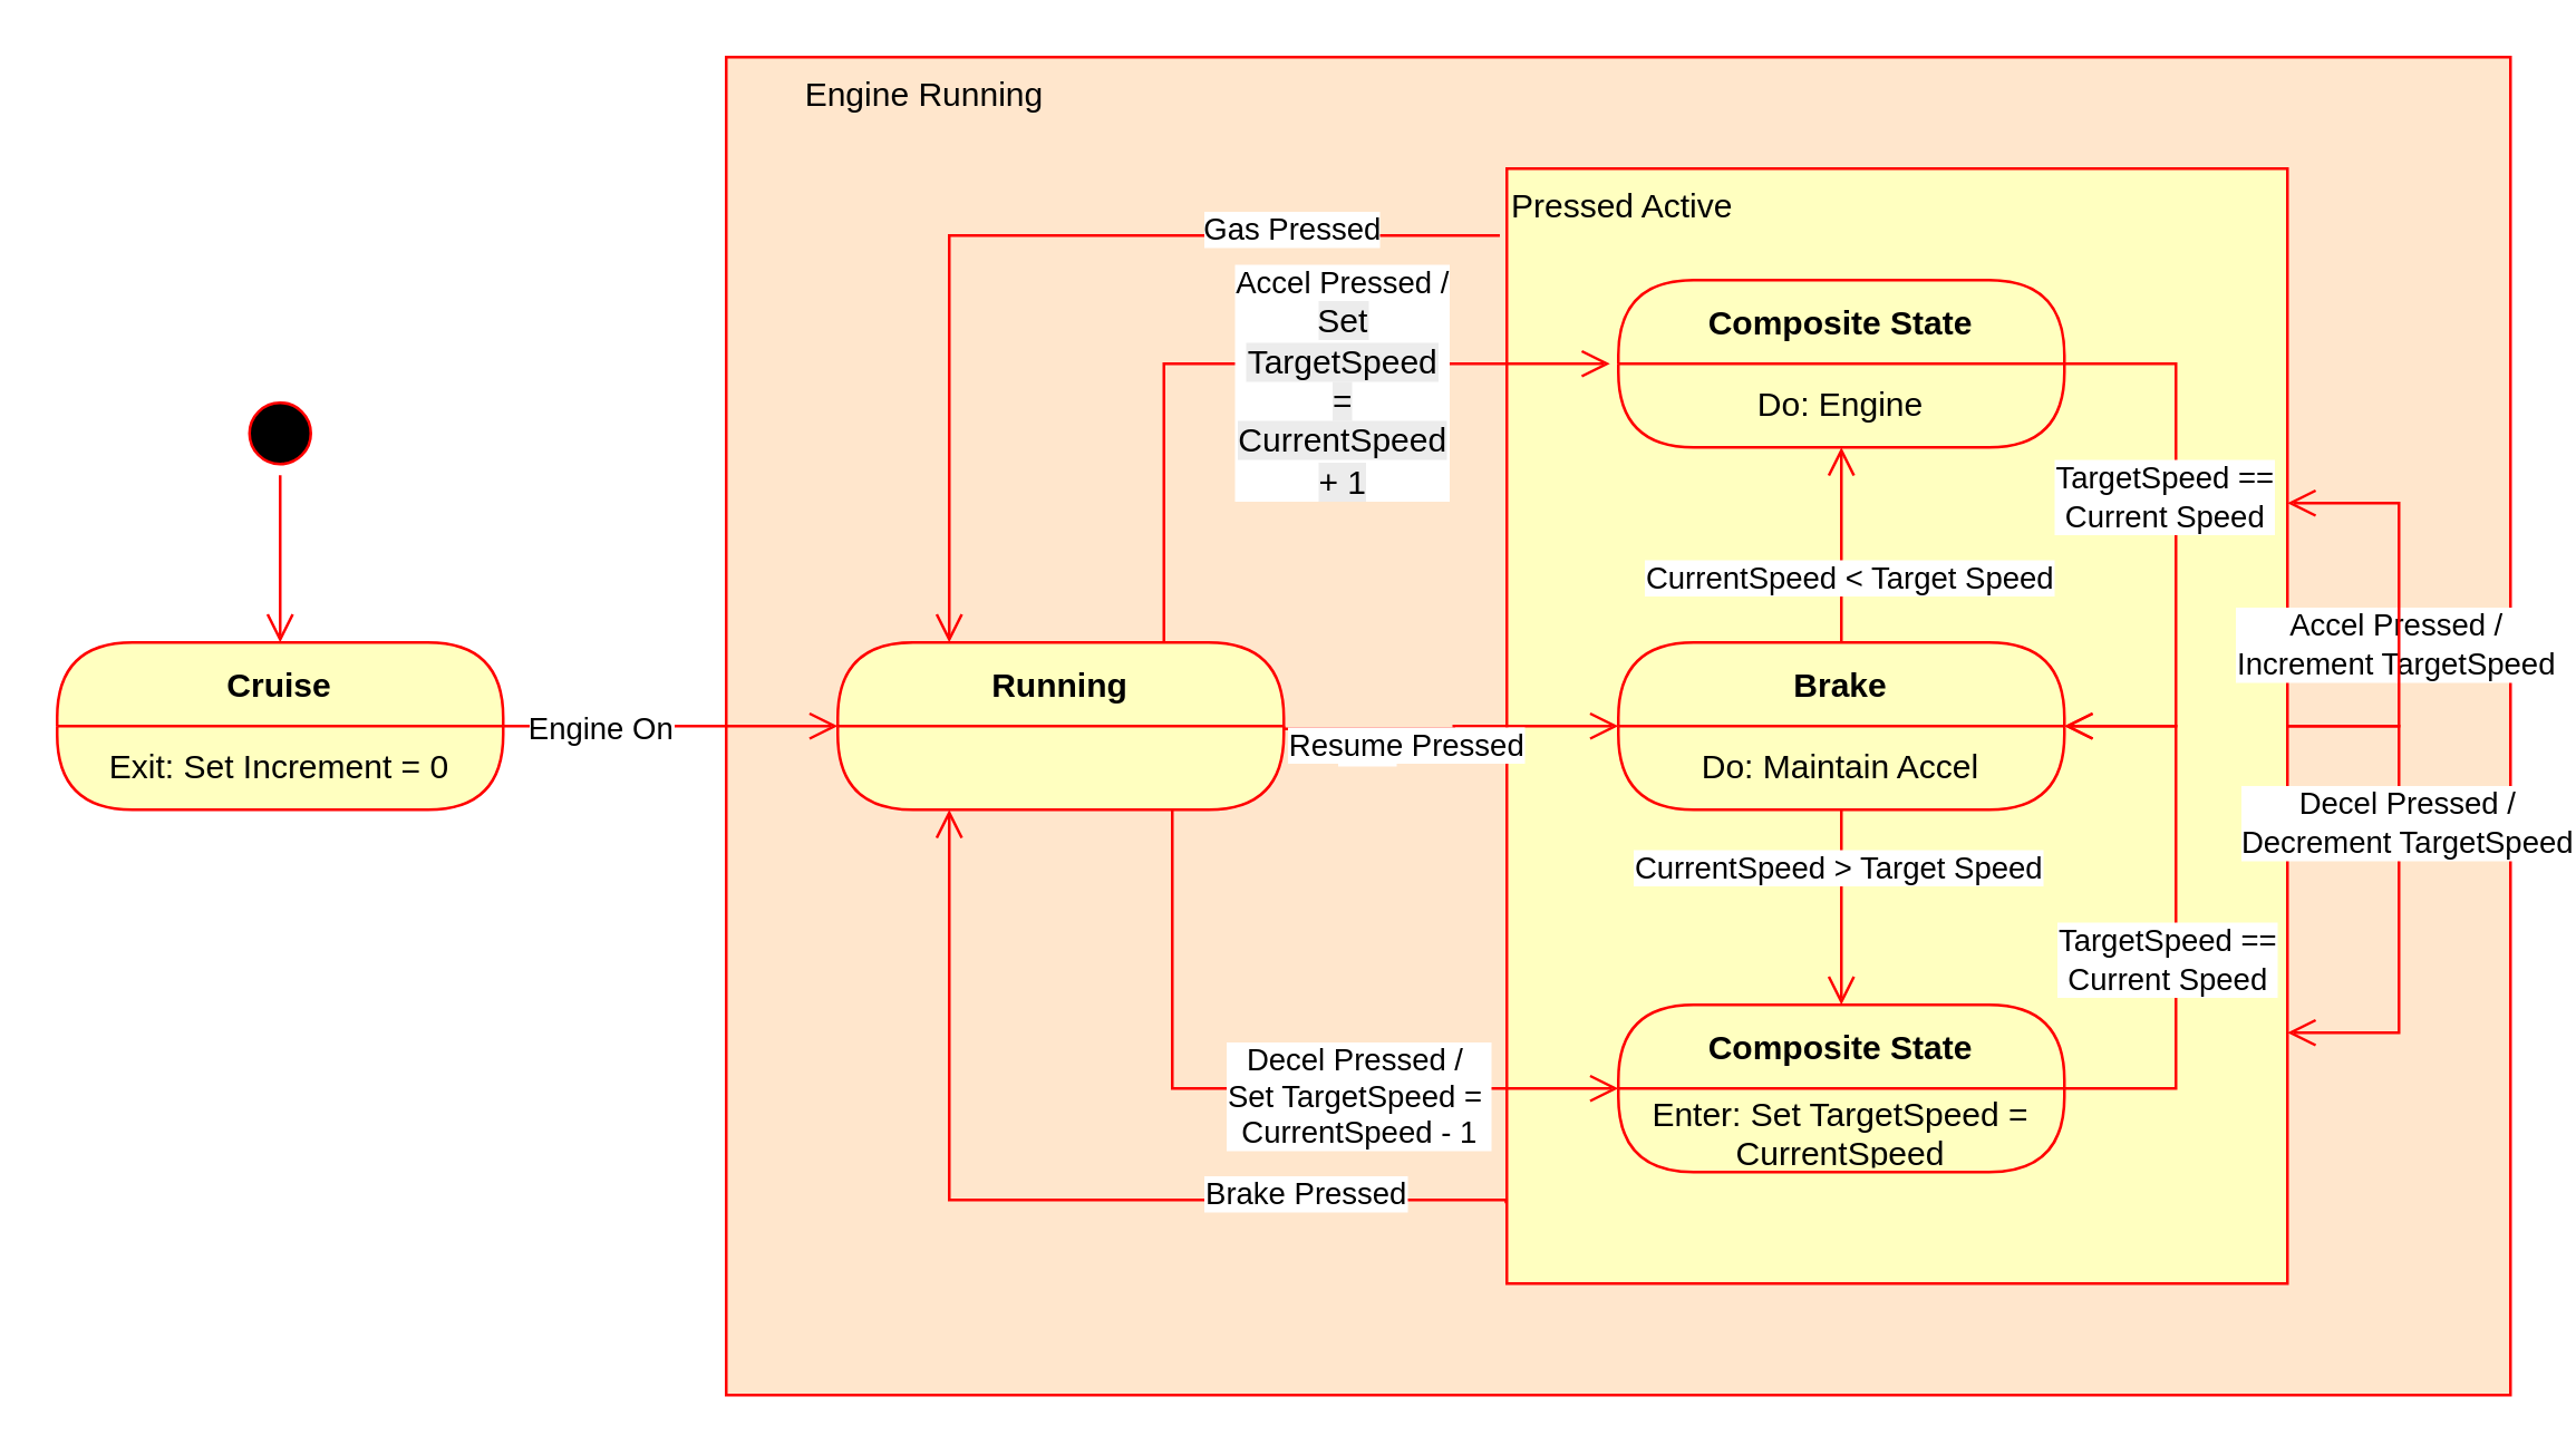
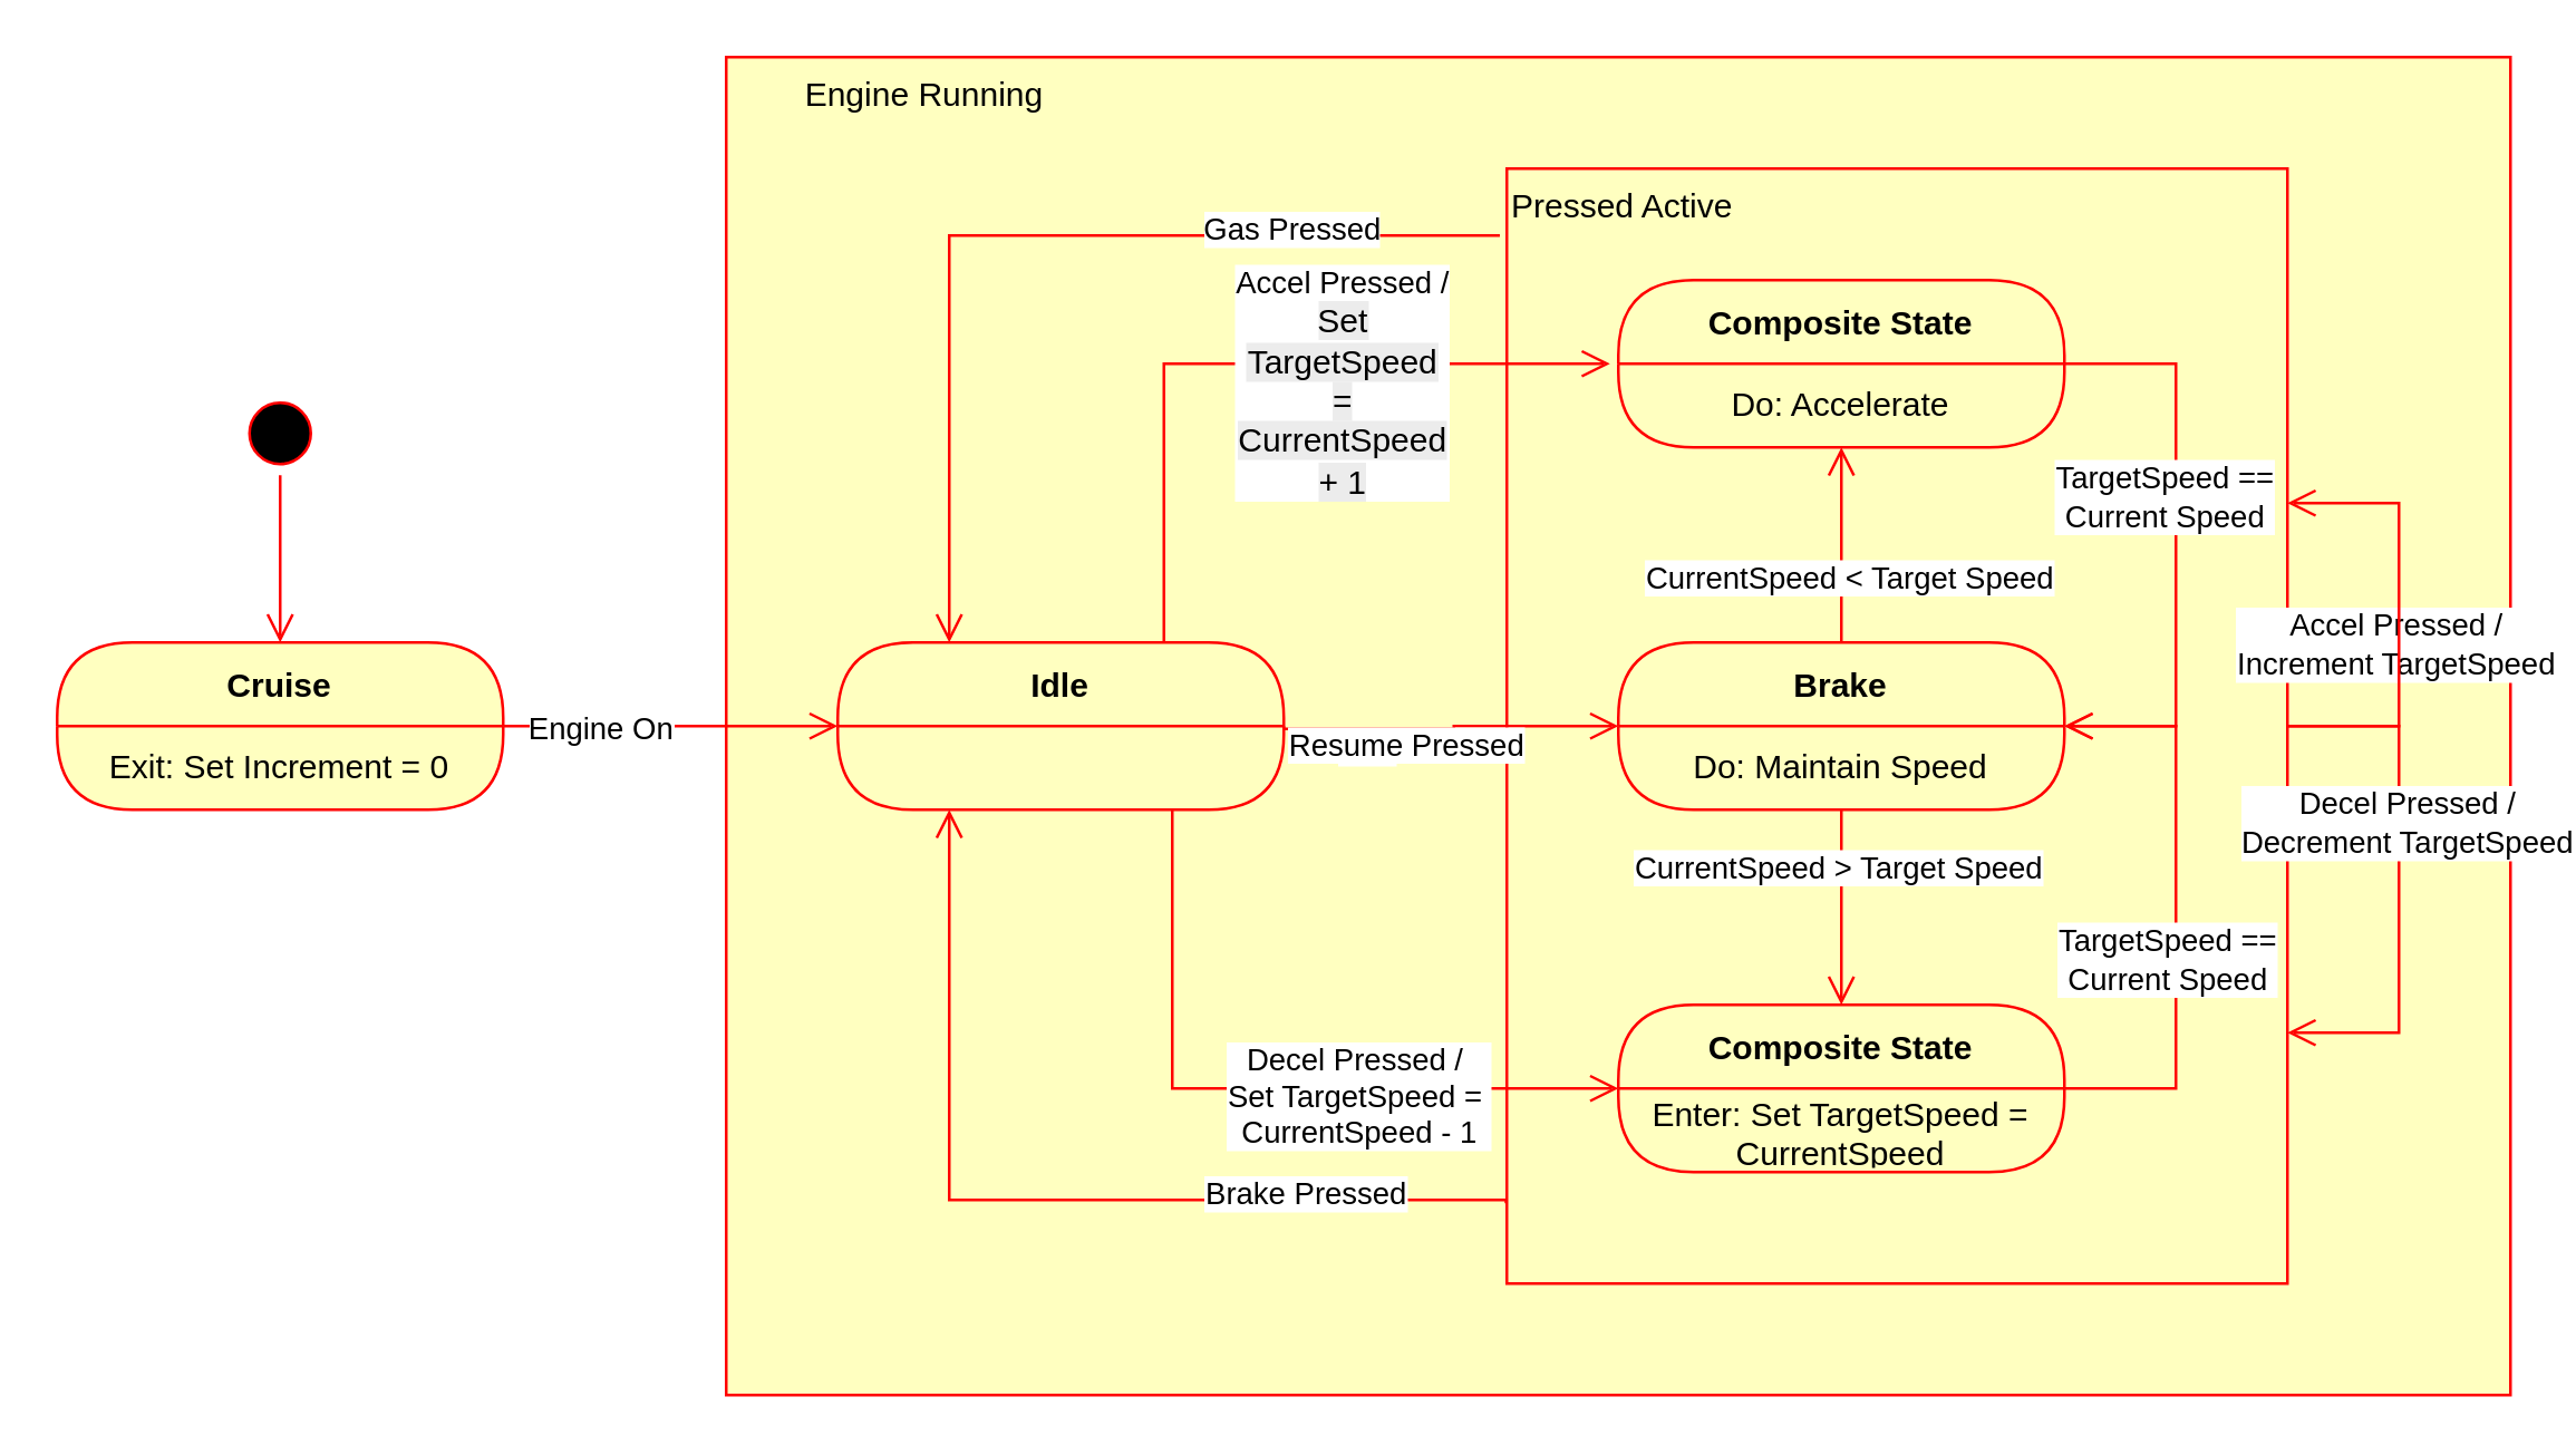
- <mxCell id="2" value="&lt;span style=&quot;white-space: pre;&quot;&gt;&#09;&lt;/span&gt;Engine Running" style="rounded=0;whiteSpace=wrap;html=1;arcSize=40;fontColor=#000000;fillColor=#ffe6cc;strokeColor=#ff0000;align=left;verticalAlign=top;" parent="1" vertex="1"><mxGeometry x="260" width="640" height="480" as="geometry" y="20" /></mxCell>
+ <mxCell id="2" value="&lt;span style=&quot;white-space: pre;&quot;&gt;&#09;&lt;/span&gt;Engine Running" style="rounded=0;whiteSpace=wrap;html=1;arcSize=40;fontColor=#000000;fillColor=#ffffc0;strokeColor=#ff0000;align=left;verticalAlign=top;" parent="1" vertex="1"><mxGeometry x="260" width="640" height="480" as="geometry" y="20" /></mxCell>
- <mxCell id="14" value="&lt;div&gt;Do: Engine&lt;/div&gt;" style="text;html=1;strokeColor=none;fillColor=none;align=center;verticalAlign=middle;spacingLeft=4;spacingRight=4;whiteSpace=wrap;overflow=hidden;rotatable=0;fontColor=#000000;" parent="13" vertex="1"><mxGeometry y="30" width="160" height="30" as="geometry" /></mxCell>
+ <mxCell id="14" value="&lt;div&gt;Do: Accelerate&lt;/div&gt;" style="text;html=1;strokeColor=none;fillColor=none;align=center;verticalAlign=middle;spacingLeft=4;spacingRight=4;whiteSpace=wrap;overflow=hidden;rotatable=0;fontColor=#000000;" parent="13" vertex="1"><mxGeometry y="30" width="160" height="30" as="geometry" /></mxCell>
- <mxCell id="6" value="Running" style="swimlane;fontStyle=1;align=center;verticalAlign=middle;childLayout=stackLayout;horizontal=1;startSize=30;horizontalStack=0;resizeParent=0;resizeLast=1;container=0;fontColor=#000000;collapsible=0;rounded=1;arcSize=30;strokeColor=#ff0000;fillColor=#ffffc0;swimlaneFillColor=#ffffc0;dropTarget=0;" parent="1" vertex="1"><mxGeometry x="300" y="230" width="160" height="60" as="geometry" /></mxCell>
+ <mxCell id="6" value="Idle" style="swimlane;fontStyle=1;align=center;verticalAlign=middle;childLayout=stackLayout;horizontal=1;startSize=30;horizontalStack=0;resizeParent=0;resizeLast=1;container=0;fontColor=#000000;collapsible=0;rounded=1;arcSize=30;strokeColor=#ff0000;fillColor=#ffffc0;swimlaneFillColor=#ffffc0;dropTarget=0;" parent="1" vertex="1"><mxGeometry x="300" y="230" width="160" height="60" as="geometry" /></mxCell>
- <mxCell id="8" value="Do: Maintain Accel" style="text;html=1;strokeColor=none;fillColor=none;align=center;verticalAlign=middle;spacingLeft=4;spacingRight=4;whiteSpace=wrap;overflow=hidden;rotatable=0;fontColor=#000000;" parent="7" vertex="1"><mxGeometry y="30" width="160" height="30" as="geometry" /></mxCell>
+ <mxCell id="8" value="Do: Maintain Speed" style="text;html=1;strokeColor=none;fillColor=none;align=center;verticalAlign=middle;spacingLeft=4;spacingRight=4;whiteSpace=wrap;overflow=hidden;rotatable=0;fontColor=#000000;" parent="7" vertex="1"><mxGeometry y="30" width="160" height="30" as="geometry" /></mxCell>
